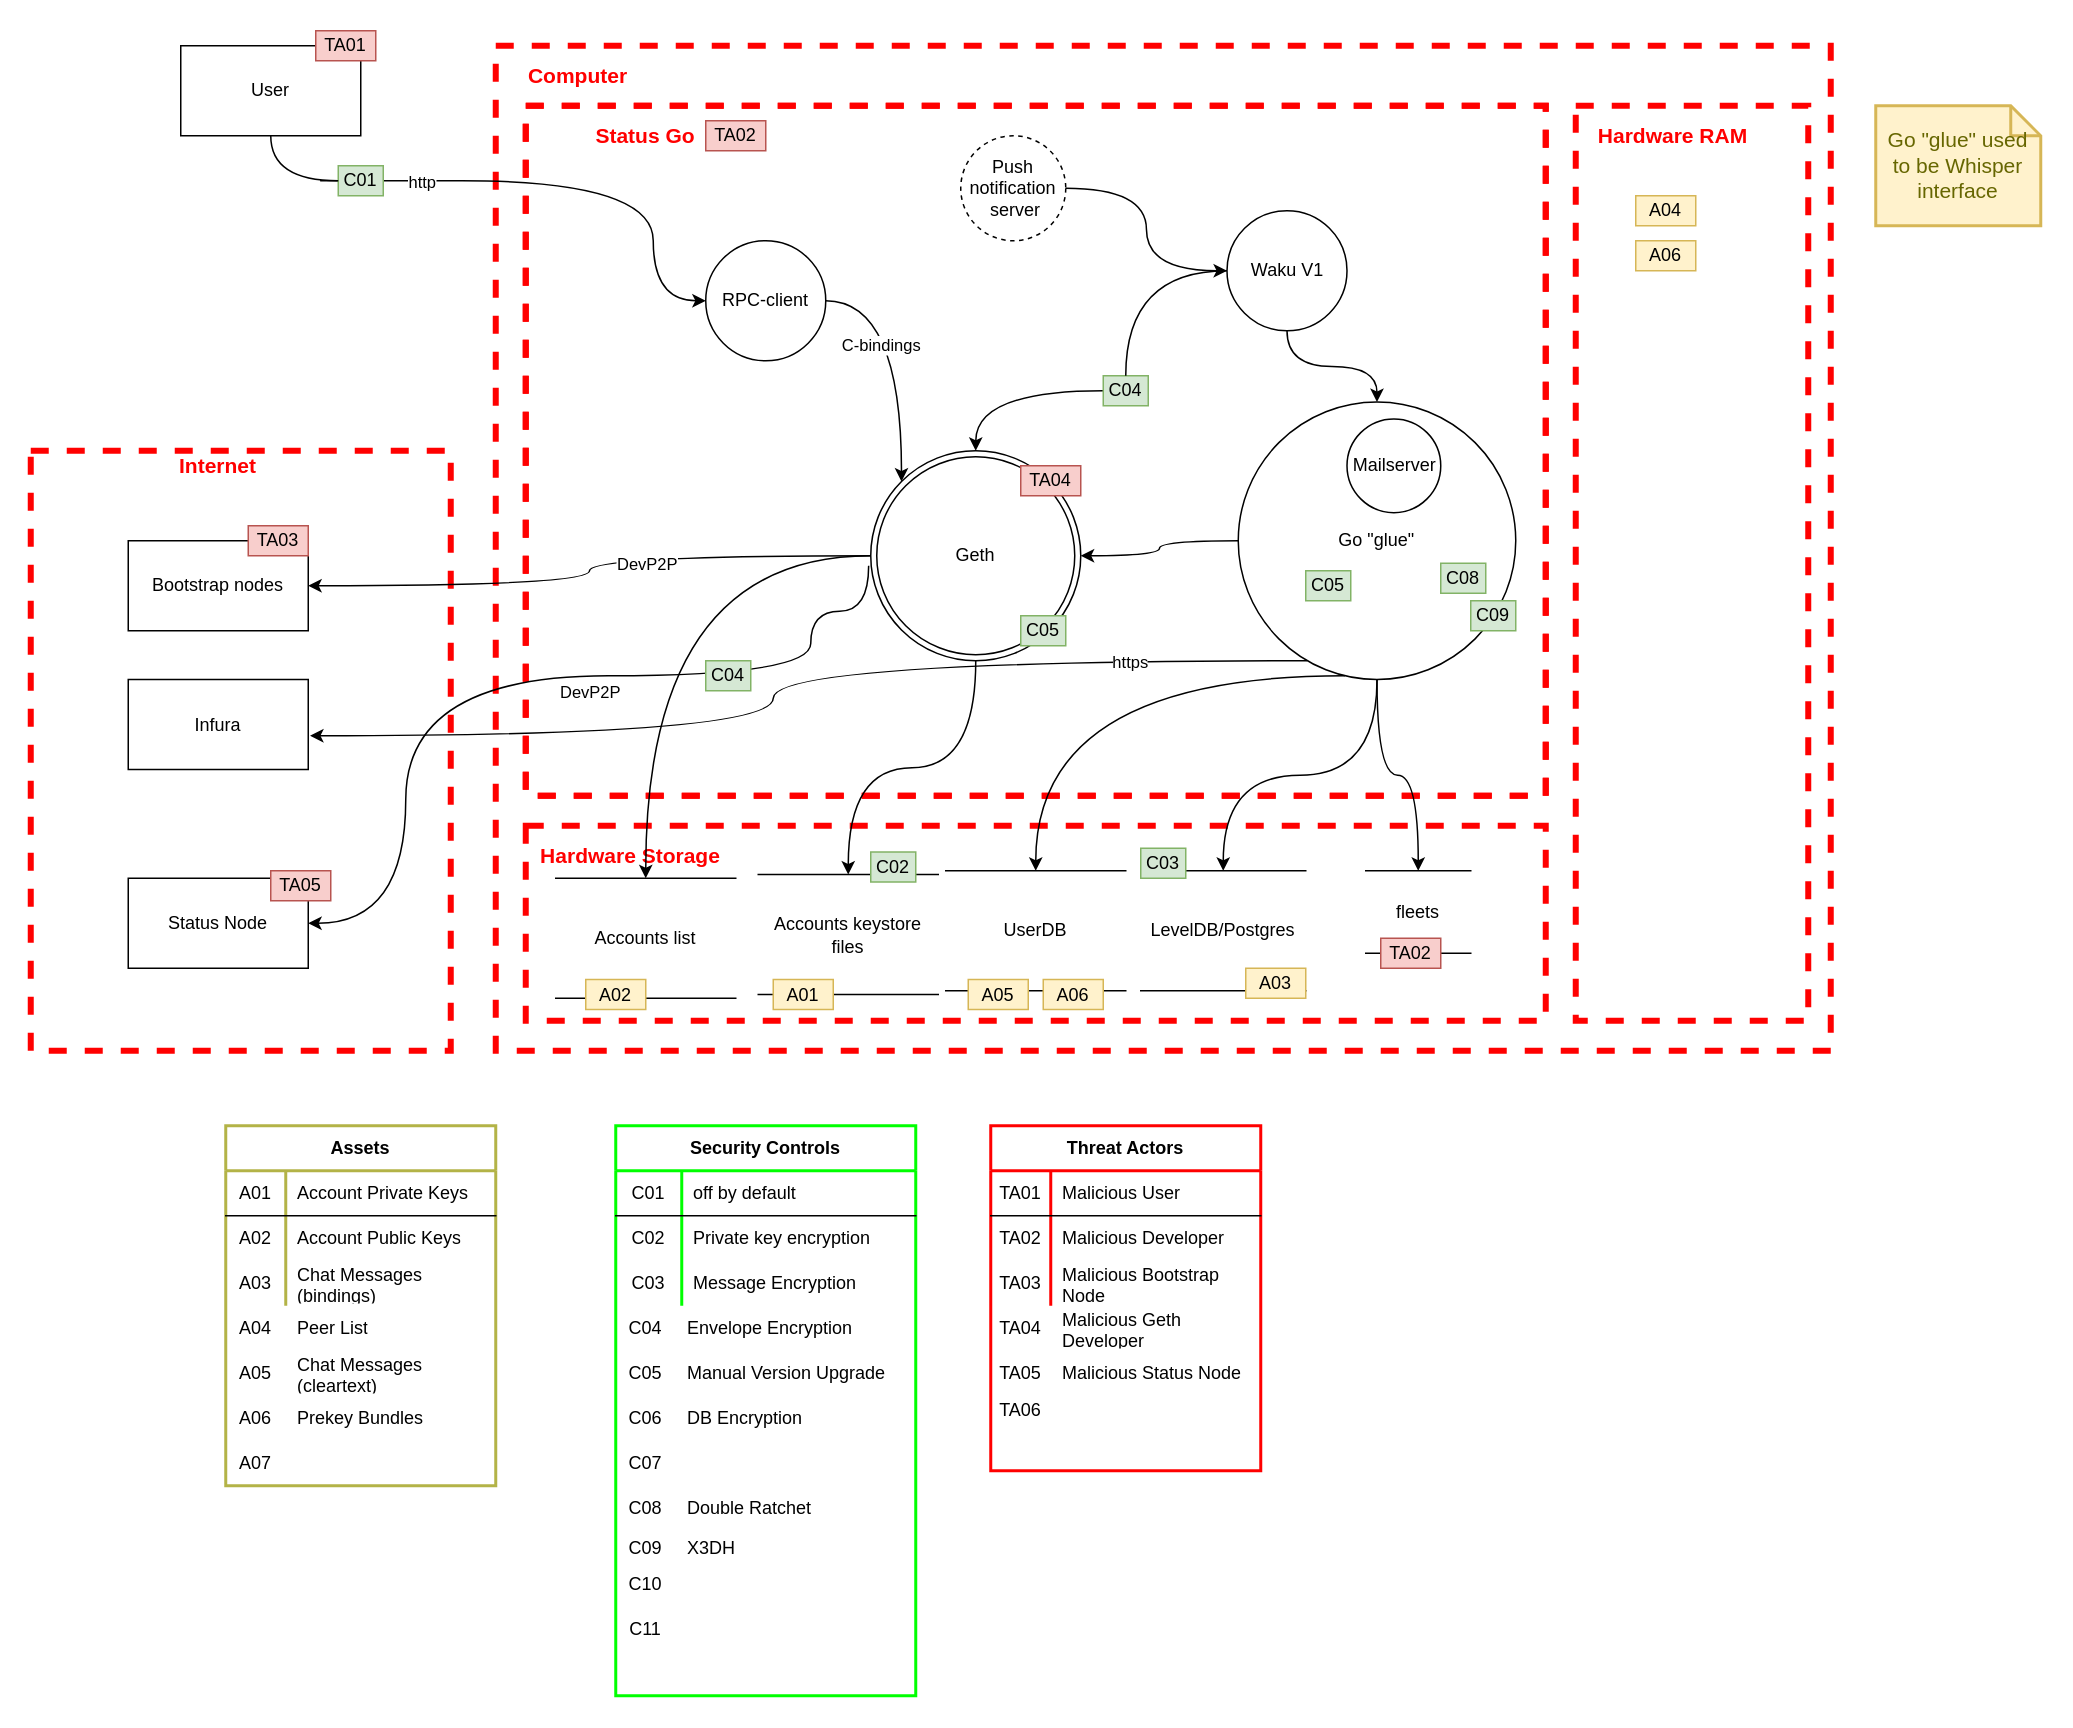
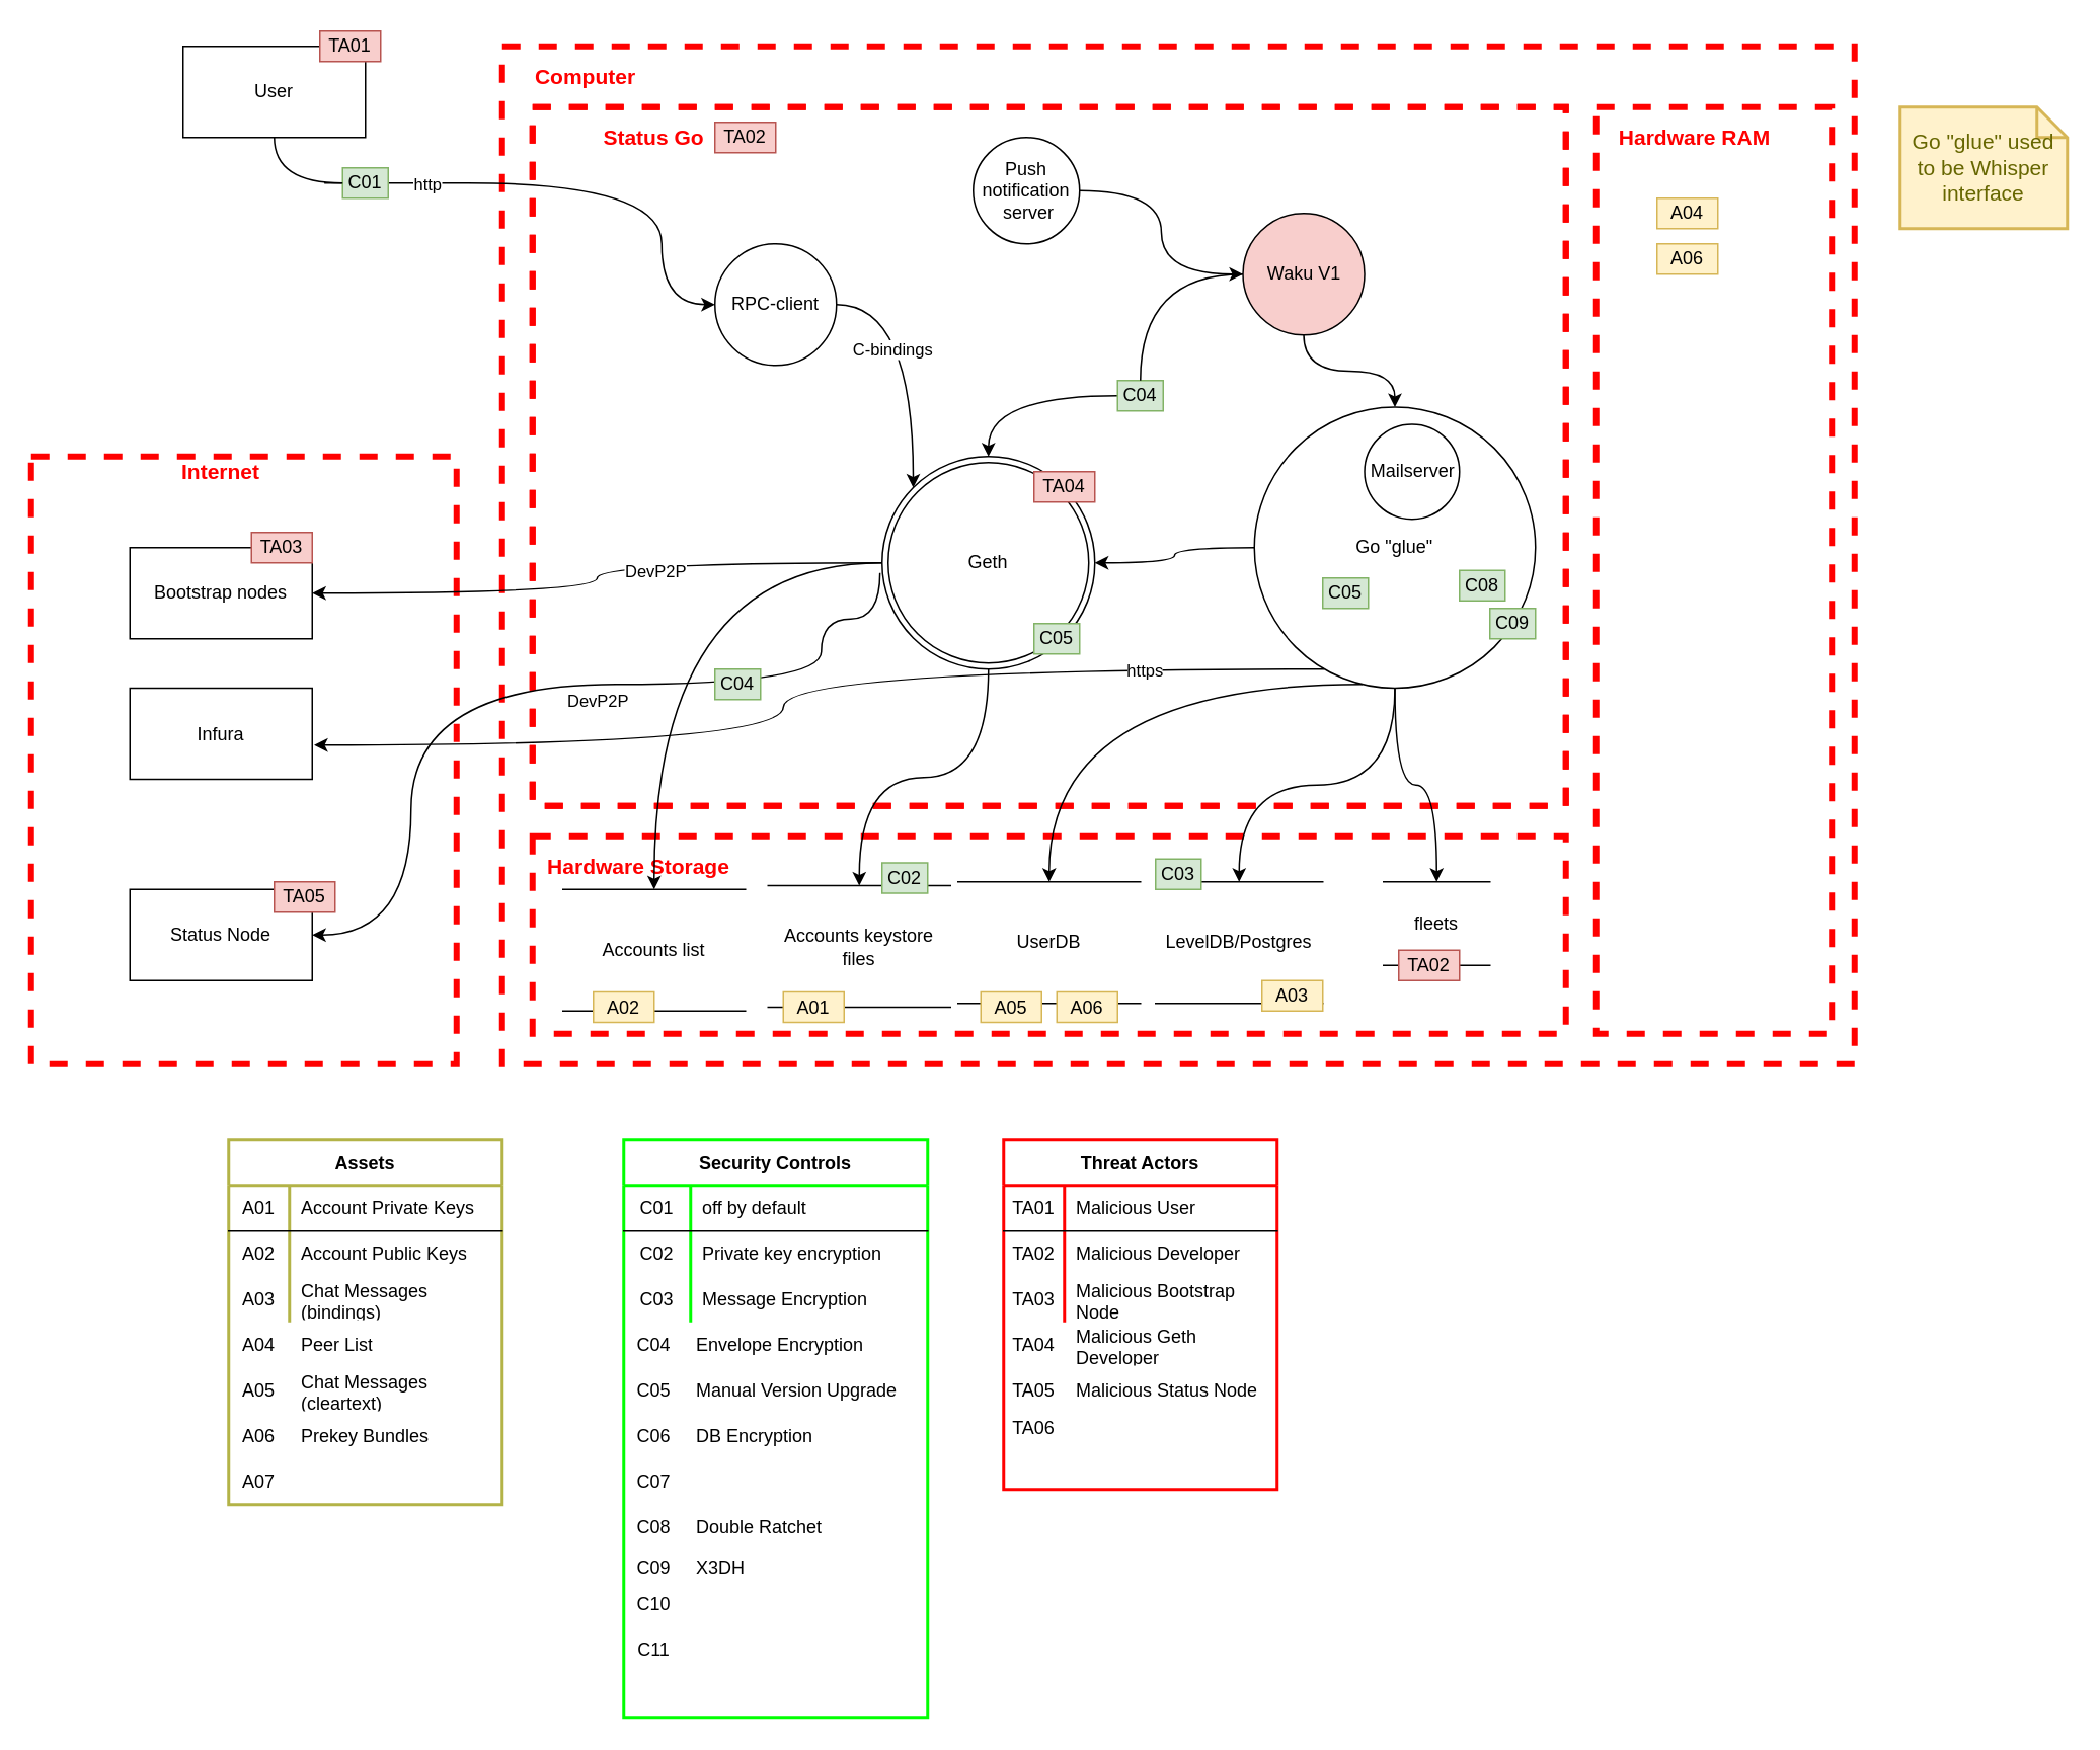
- <mxCell id="78" value="Push notification&lt;br&gt;&amp;nbsp;server" style="ellipse;whiteSpace=wrap;html=1;aspect=fixed;dashed=1;" parent="1" vertex="1"><mxGeometry x="640" y="90" width="70" height="70" as="geometry" /></mxCell>
+ <mxCell id="78" value="Push notification&lt;br&gt;&amp;nbsp;server" style="ellipse;whiteSpace=wrap;html=1;aspect=fixed;" parent="1" vertex="1"><mxGeometry x="640" y="90" width="70" height="70" as="geometry" /></mxCell>
- <mxCell id="81" value="Waku V1" style="ellipse;whiteSpace=wrap;html=1;aspect=fixed;" parent="1" vertex="1"><mxGeometry x="817.5" y="140" width="80" height="80" as="geometry" /></mxCell>
+ <mxCell id="81" value="Waku V1" style="ellipse;whiteSpace=wrap;html=1;aspect=fixed;fillColor=#f8cecc;" parent="1" vertex="1"><mxGeometry x="817.5" y="140" width="80" height="80" as="geometry" /></mxCell>
